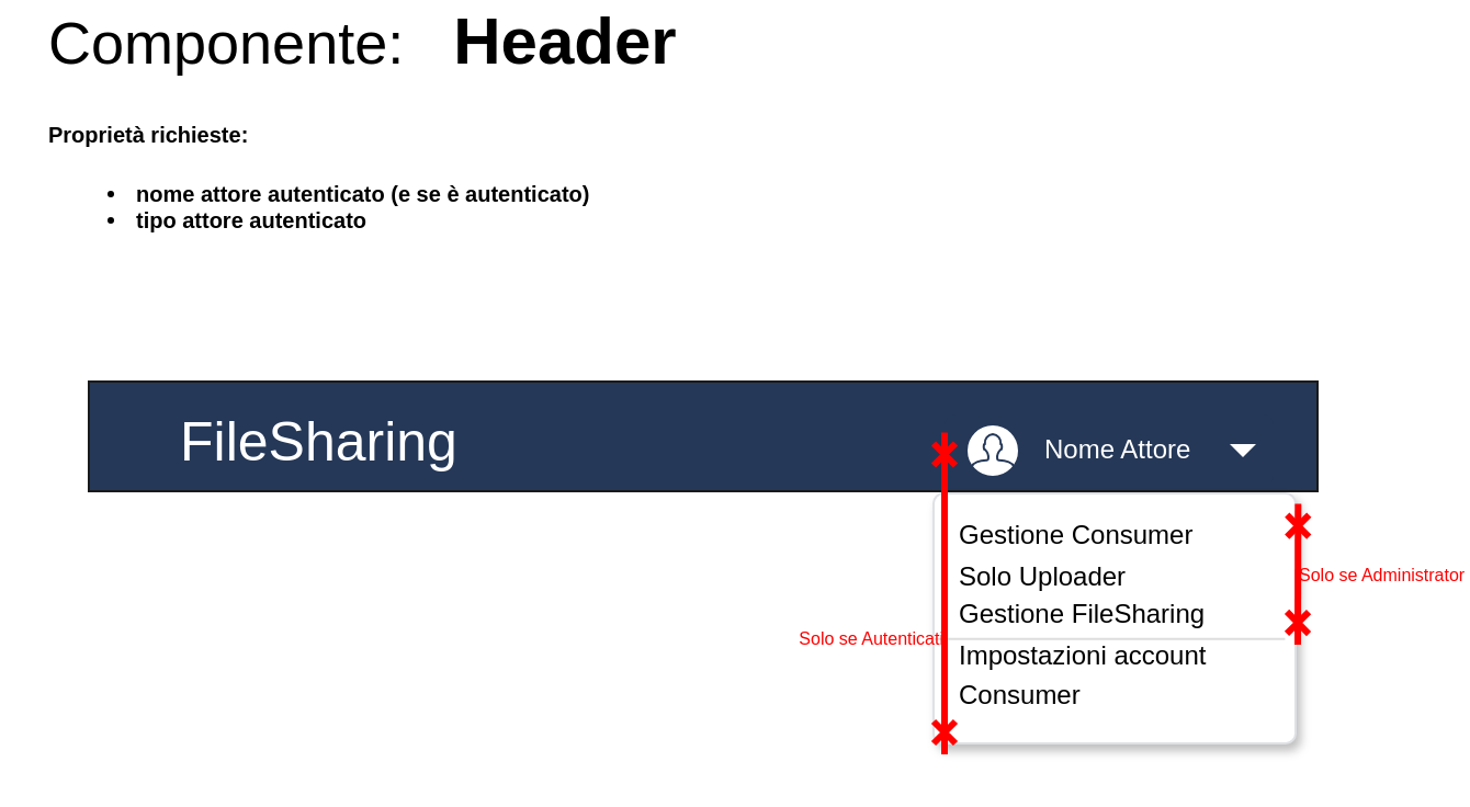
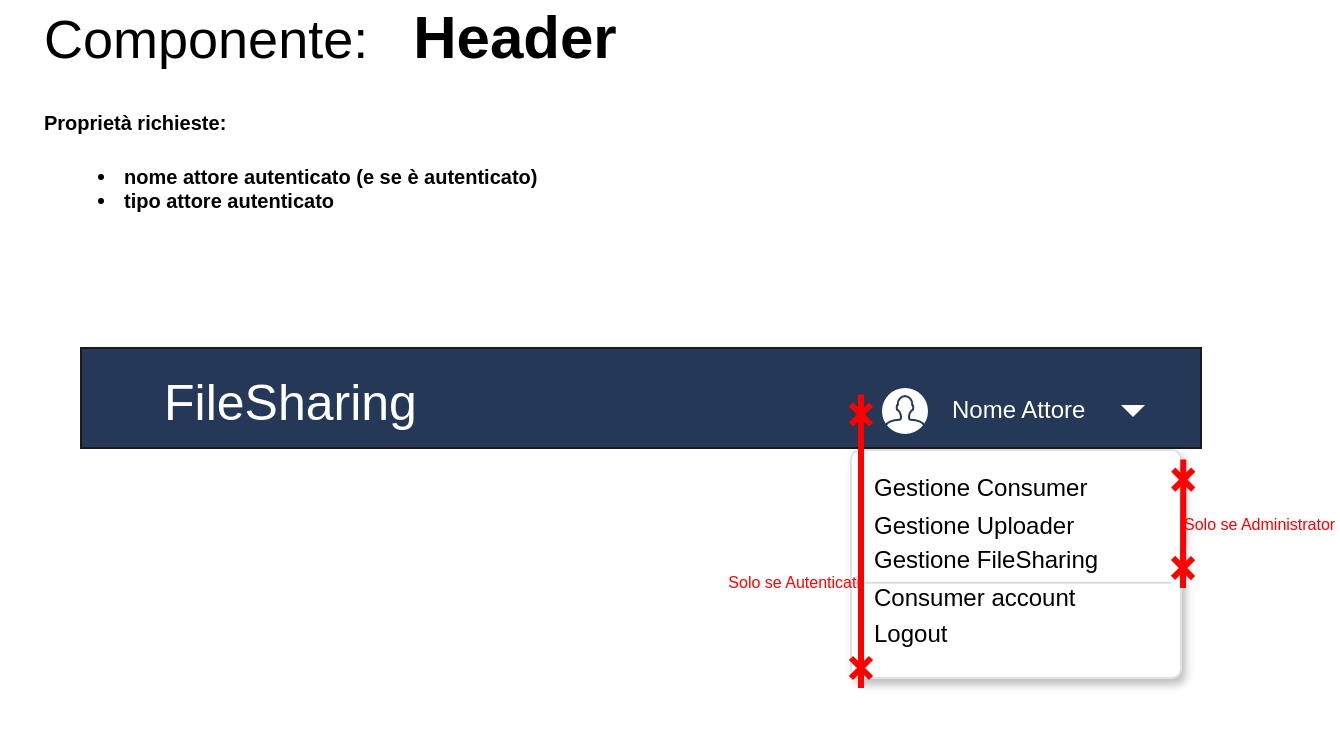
- <mxCell id="13" value="Solo Uploader" style="html=1;shadow=0;dashed=0;shape=mxgraph.bootstrap.rect;strokeColor=none;spacingLeft=10;align=left;fillColor=none;whiteSpace=wrap;resizeWidth=1;" vertex="1" parent="3"><mxGeometry x="-5" y="55" width="160" height="20" as="geometry"><mxPoint y="9" as="offset" /></mxGeometry></mxCell>
+ <mxCell id="13" value="Gestione Uploader" style="html=1;shadow=0;dashed=0;shape=mxgraph.bootstrap.rect;strokeColor=none;spacingLeft=10;align=left;fillColor=none;whiteSpace=wrap;resizeWidth=1;" vertex="1" parent="3"><mxGeometry x="-5" y="55" width="160" height="20" as="geometry"><mxPoint y="9" as="offset" /></mxGeometry></mxCell>
- <mxCell id="11" value="Impostazioni account" style="html=1;shadow=0;dashed=0;shape=mxgraph.bootstrap.rect;strokeColor=none;spacingLeft=10;align=left;fillColor=none;whiteSpace=wrap;resizeWidth=1;" vertex="1" parent="7"><mxGeometry y="55.587" width="160" height="18.843" as="geometry"><mxPoint y="9" as="offset" /></mxGeometry></mxCell>
+ <mxCell id="11" value="Consumer account" style="html=1;shadow=0;dashed=0;shape=mxgraph.bootstrap.rect;strokeColor=none;spacingLeft=10;align=left;fillColor=none;whiteSpace=wrap;resizeWidth=1;" vertex="1" parent="7"><mxGeometry y="55.587" width="160" height="18.843" as="geometry"><mxPoint y="9" as="offset" /></mxGeometry></mxCell>
- <mxCell id="12" value="Consumer" style="html=1;shadow=0;dashed=0;shape=mxgraph.bootstrap.rect;strokeColor=none;spacingLeft=10;align=left;fillColor=none;whiteSpace=wrap;resizeWidth=1;" vertex="1" parent="7"><mxGeometry y="74.43" width="160" height="18.843" as="geometry"><mxPoint y="9" as="offset" /></mxGeometry></mxCell>
+ <mxCell id="12" value="Logout" style="html=1;shadow=0;dashed=0;shape=mxgraph.bootstrap.rect;strokeColor=none;spacingLeft=10;align=left;fillColor=none;whiteSpace=wrap;resizeWidth=1;" vertex="1" parent="7"><mxGeometry y="74.43" width="160" height="18.843" as="geometry"><mxPoint y="9" as="offset" /></mxGeometry></mxCell>
